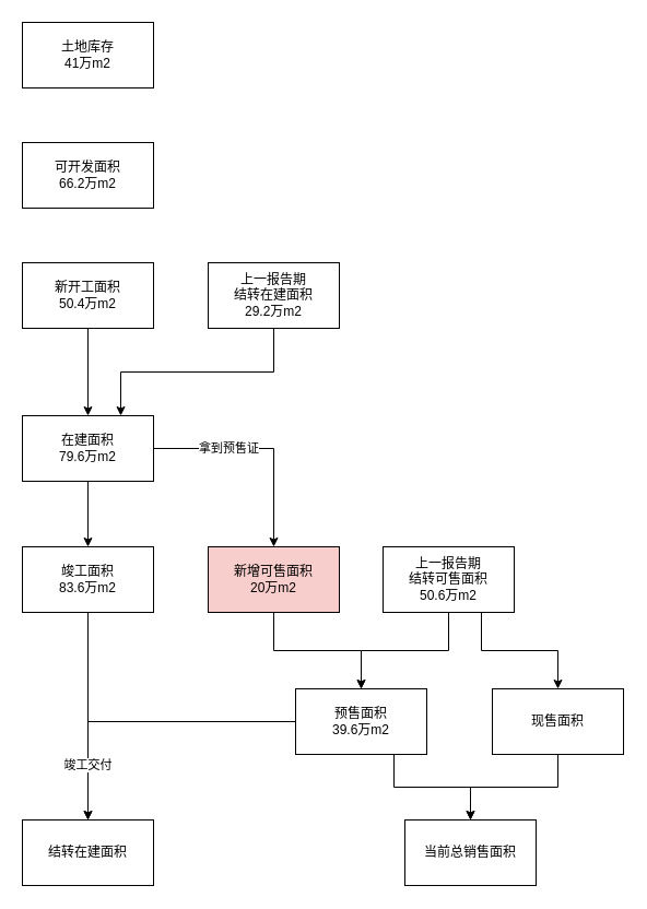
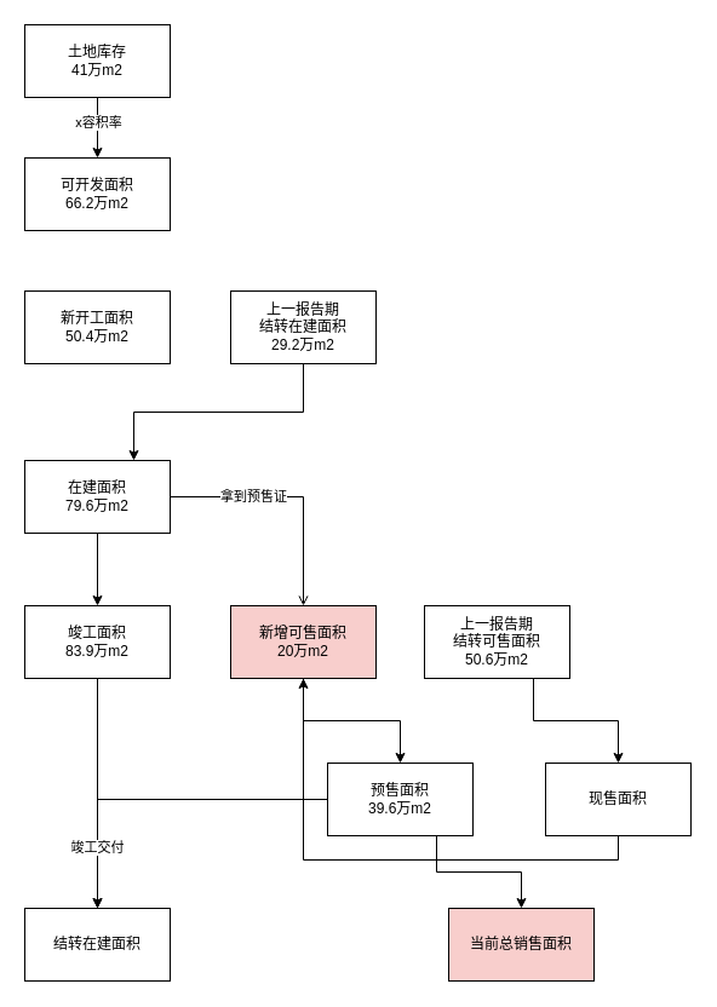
+ <mxCell id="2" style="edgeStyle=orthogonalEdgeStyle;rounded=0;orthogonalLoop=1;jettySize=auto;html=1;exitX=0.5;exitY=1;exitDx=0;exitDy=0;entryX=0.5;entryY=0;entryDx=0;entryDy=0;" edge="1" parent="1" source="4" target="5"><mxGeometry relative="1" as="geometry" /></mxCell>
+ <mxCell id="3" value="x容积率" style="edgeLabel;html=1;align=center;verticalAlign=middle;resizable=0;points=[];" vertex="1" connectable="0" parent="2"><mxGeometry x="-0.2" y="2" relative="1" as="geometry"><mxPoint x="-2" as="offset" /></mxGeometry></mxCell>
- <mxCell id="6" style="edgeStyle=orthogonalEdgeStyle;rounded=0;orthogonalLoop=1;jettySize=auto;html=1;exitX=0.5;exitY=1;exitDx=0;exitDy=0;entryX=0.5;entryY=0;entryDx=0;entryDy=0;" edge="1" parent="1" source="7" target="13"><mxGeometry relative="1" as="geometry" /></mxCell>
- <mxCell id="11" style="edgeStyle=orthogonalEdgeStyle;rounded=0;orthogonalLoop=1;jettySize=auto;html=1;exitX=1;exitY=0.5;exitDx=0;exitDy=0;entryX=0.5;entryY=0;entryDx=0;entryDy=0;" edge="1" parent="1" source="13" target="20"><mxGeometry relative="1" as="geometry" /></mxCell>
+ <mxCell id="11" style="edgeStyle=orthogonalEdgeStyle;rounded=0;orthogonalLoop=1;jettySize=auto;html=1;exitX=1;exitY=0.5;exitDx=0;exitDy=0;entryX=0.5;entryY=0;entryDx=0;entryDy=0;endArrow=open;" edge="1" parent="1" source="13" target="20"><mxGeometry relative="1" as="geometry" /></mxCell>
- <mxCell id="15" value="竣工面积&lt;br&gt;83.6万m2" style="rounded=0;whiteSpace=wrap;html=1;" vertex="1" parent="1"><mxGeometry x="20" y="500" width="120" height="60" as="geometry" /></mxCell>
+ <mxCell id="15" value="竣工面积&lt;br&gt;83.9万m2" style="rounded=0;whiteSpace=wrap;html=1;" vertex="1" parent="1"><mxGeometry x="20" y="500" width="120" height="60" as="geometry" /></mxCell>
- <mxCell id="16" style="edgeStyle=orthogonalEdgeStyle;rounded=0;orthogonalLoop=1;jettySize=auto;html=1;exitX=0.5;exitY=1;exitDx=0;exitDy=0;entryX=0.5;entryY=0;entryDx=0;entryDy=0;" edge="1" parent="1" source="18" target="24"><mxGeometry relative="1" as="geometry" /></mxCell>
- <mxCell id="26" style="edgeStyle=orthogonalEdgeStyle;rounded=0;orthogonalLoop=1;jettySize=auto;html=1;exitX=0.5;exitY=1;exitDx=0;exitDy=0;entryX=0.5;entryY=0;entryDx=0;entryDy=0;" edge="1" parent="1" source="27" target="28"><mxGeometry relative="1" as="geometry" /></mxCell>
+ <mxCell id="26" style="edgeStyle=orthogonalEdgeStyle;rounded=0;orthogonalLoop=1;jettySize=auto;html=1;exitX=0.5;exitY=1;exitDx=0;exitDy=0;" edge="1" parent="1" source="27" target="20"><mxGeometry relative="1" as="geometry" /></mxCell>
- <mxCell id="28" value="当前总销售面积" style="rounded=0;whiteSpace=wrap;html=1;" vertex="1" parent="1"><mxGeometry x="370" y="750" width="120" height="60" as="geometry" /></mxCell>
+ <mxCell id="28" value="当前总销售面积" style="rounded=0;whiteSpace=wrap;html=1;fillColor=#f8cecc;" vertex="1" parent="1"><mxGeometry x="370" y="750" width="120" height="60" as="geometry" /></mxCell>
